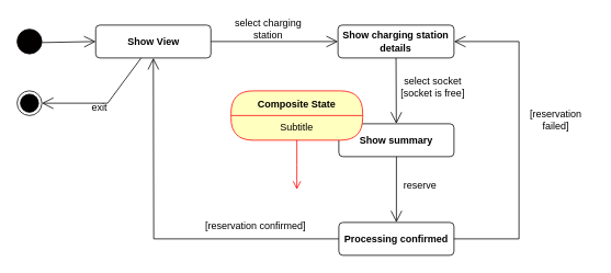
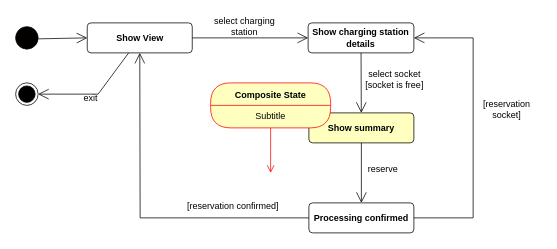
- <mxCell id="20" value="[reservation failed]" style="text;html=1;strokeColor=none;fillColor=none;align=center;verticalAlign=middle;whiteSpace=wrap;rounded=0;" vertex="1" parent="1"><mxGeometry x="630" y="130" width="90" height="30" as="geometry" /></mxCell>
+ <mxCell id="20" value="[reservation socket]" style="text;html=1;strokeColor=none;fillColor=none;align=center;verticalAlign=middle;whiteSpace=wrap;rounded=0;" vertex="1" parent="1"><mxGeometry x="630" y="130" width="90" height="30" as="geometry" /></mxCell>
- <mxCell id="9" value="Show summary" style="html=1;align=center;verticalAlign=middle;rounded=1;absoluteArcSize=1;arcSize=10;dashed=0;whiteSpace=wrap;fontStyle=1" vertex="1" parent="1"><mxGeometry x="411" y="150" width="140" height="40" as="geometry" /></mxCell>
+ <mxCell id="9" value="Show summary" style="html=1;align=center;verticalAlign=middle;rounded=1;absoluteArcSize=1;arcSize=10;dashed=0;whiteSpace=wrap;fontStyle=1;fillColor=#ffffc0;" vertex="1" parent="1"><mxGeometry x="411" y="150" width="140" height="40" as="geometry" /></mxCell>
